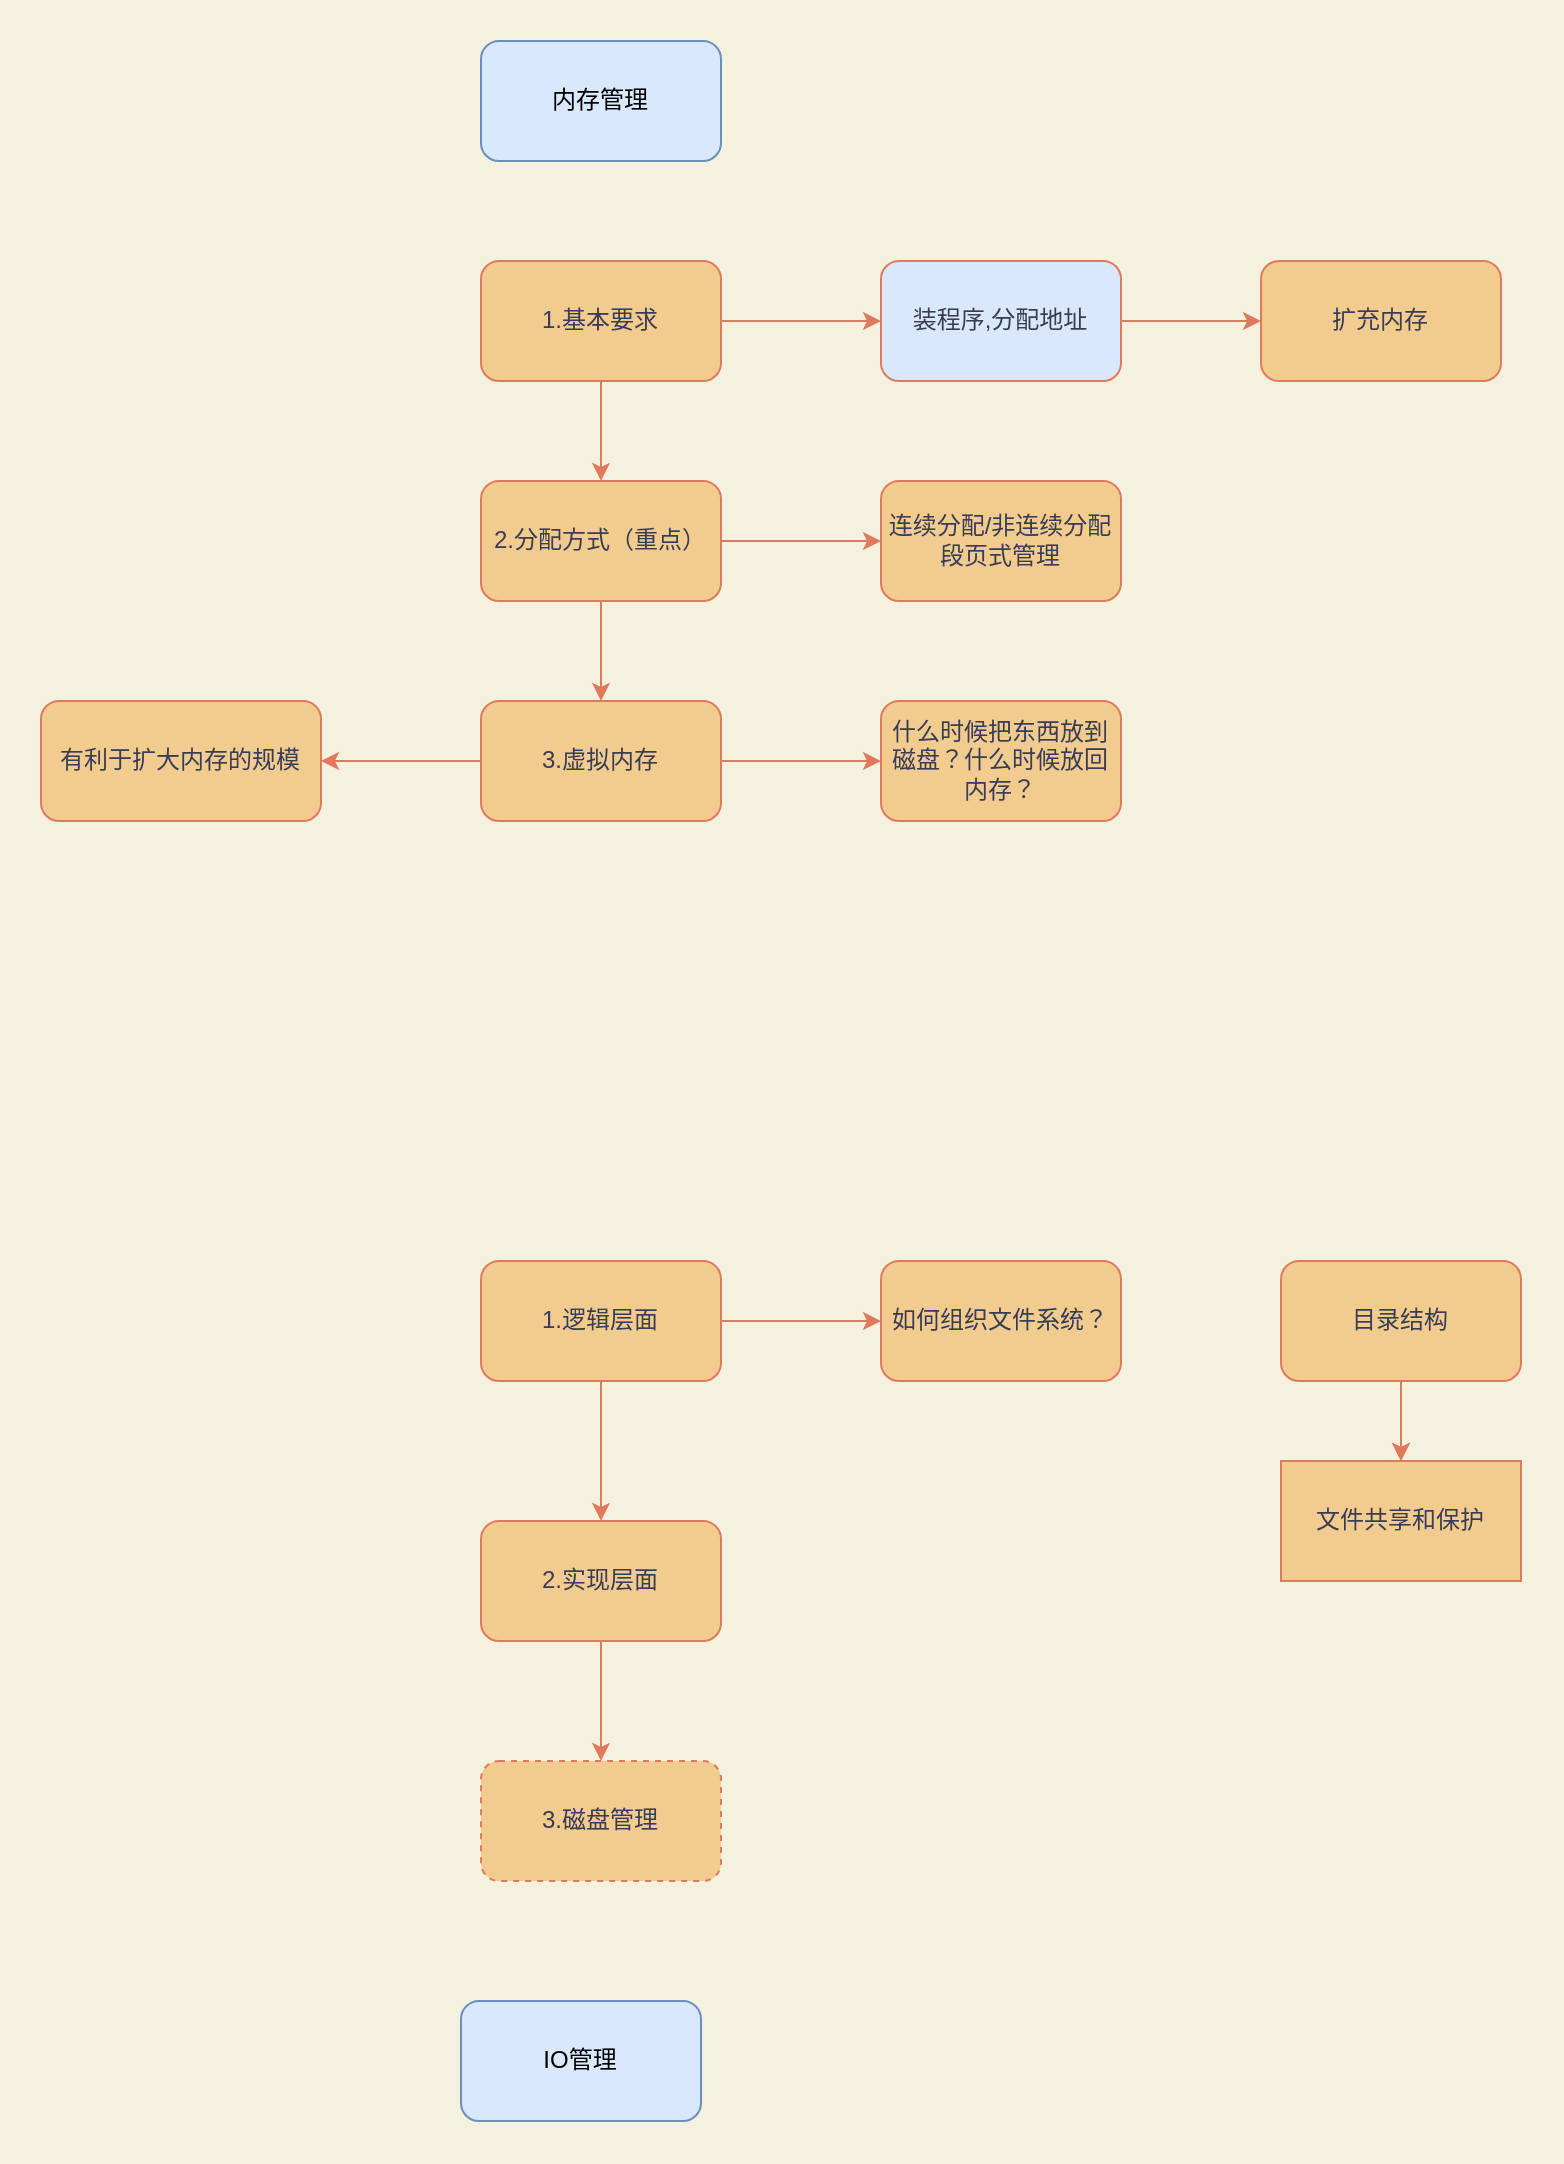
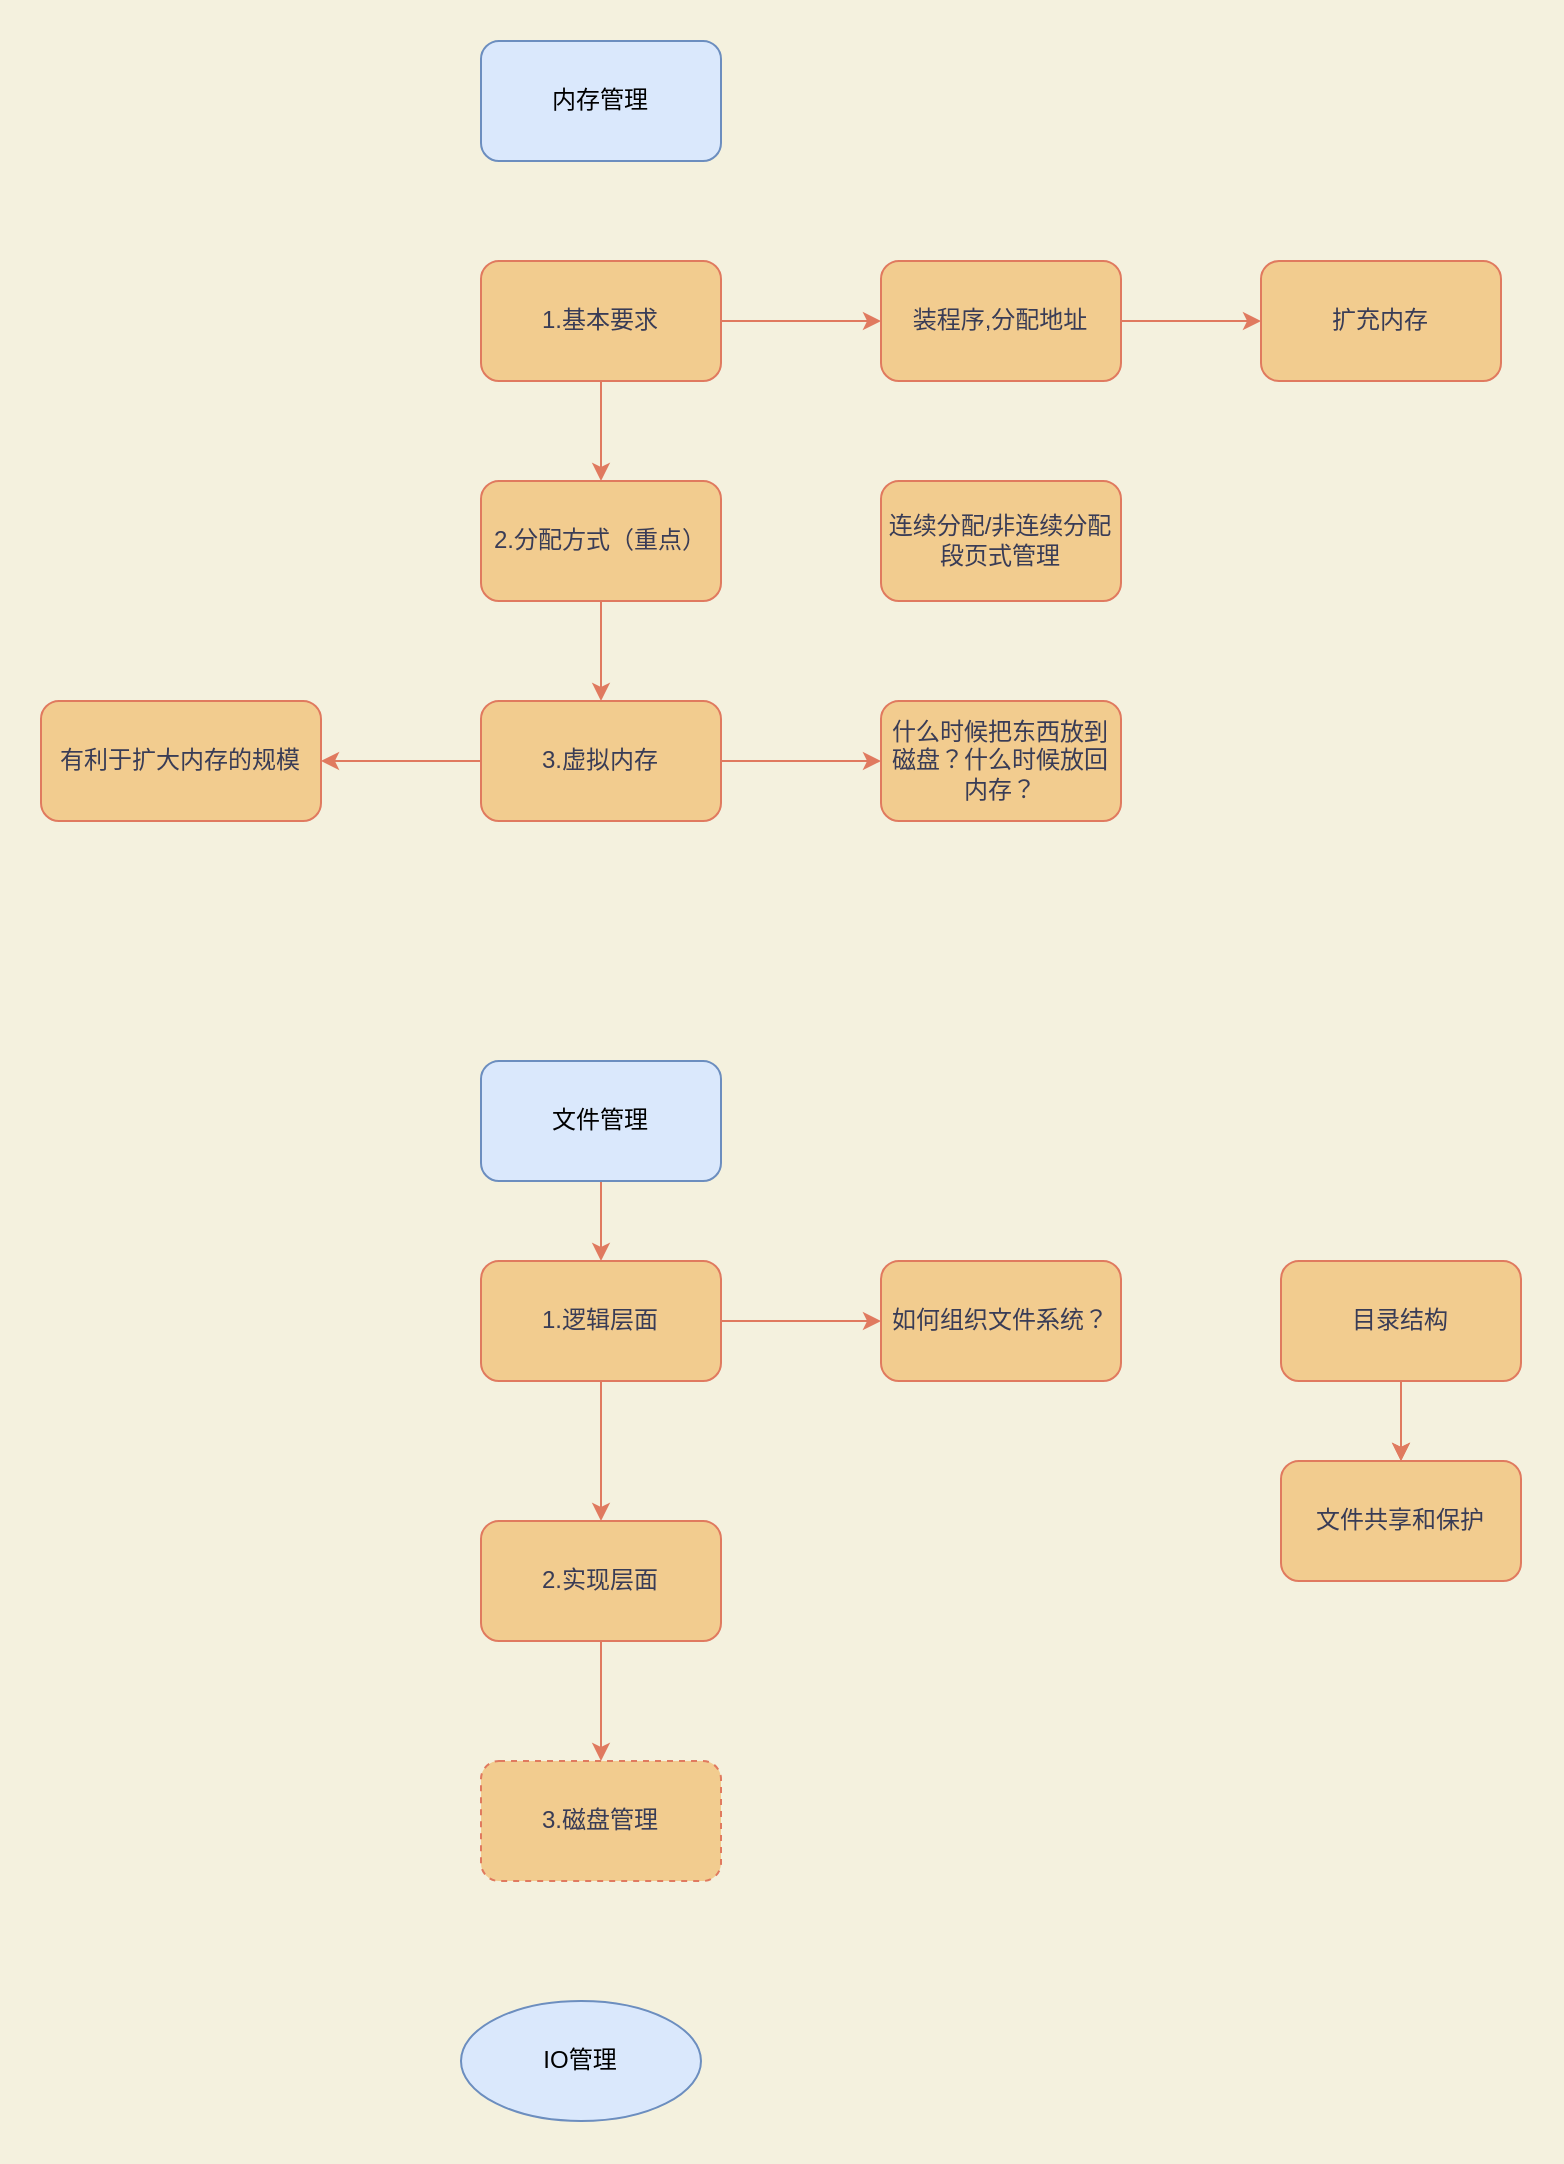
- <mxCell id="7" value="装程序,分配地址" style="rounded=1;whiteSpace=wrap;html=1;sketch=0;strokeColor=#E07A5F;fillColor=#dae8fc;fontColor=#393C56;" parent="1" vertex="1"><mxGeometry x="440" y="130" width="120" height="60" as="geometry" /></mxCell>
+ <mxCell id="7" value="装程序,分配地址" style="rounded=1;whiteSpace=wrap;html=1;sketch=0;strokeColor=#E07A5F;fillColor=#F2CC8F;fontColor=#393C56;" parent="1" vertex="1"><mxGeometry x="440" y="130" width="120" height="60" as="geometry" /></mxCell>
- <mxCell id="9" value="" style="edgeStyle=orthogonalEdgeStyle;curved=0;rounded=1;sketch=0;orthogonalLoop=1;jettySize=auto;html=1;strokeColor=#E07A5F;fillColor=#F2CC8F;fontColor=#393C56;" parent="1" source="11" target="12" edge="1"><mxGeometry relative="1" as="geometry" /></mxCell>
+ <mxCell id="19" value="文件管理" style="rounded=1;whiteSpace=wrap;html=1;sketch=0;strokeColor=#6c8ebf;fillColor=#dae8fc;" parent="1" vertex="1"><mxGeometry x="240" y="530" width="120" height="60" as="geometry" /></mxCell>
+ <mxCell id="18" value="" style="edgeStyle=orthogonalEdgeStyle;curved=0;rounded=1;sketch=0;orthogonalLoop=1;jettySize=auto;html=1;strokeColor=#E07A5F;fillColor=#F2CC8F;fontColor=#393C56;entryX=0.5;entryY=0;entryDx=0;entryDy=0;" parent="1" source="19" target="22" edge="1"><mxGeometry relative="1" as="geometry"><mxPoint x="440" y="550" as="targetPoint" /></mxGeometry></mxCell>
- <mxCell id="27" value="文件共享和保护" style="whiteSpace=wrap;html=1;fontColor=#393C56;strokeColor=#E07A5F;fillColor=#F2CC8F;sketch=0;rounded=0;" parent="1" vertex="1"><mxGeometry x="640" y="730" width="120" height="60" as="geometry" /></mxCell>
+ <mxCell id="27" value="文件共享和保护" style="whiteSpace=wrap;html=1;rounded=1;fontColor=#393C56;strokeColor=#E07A5F;fillColor=#F2CC8F;sketch=0;" parent="1" vertex="1"><mxGeometry x="640" y="730" width="120" height="60" as="geometry" /></mxCell>
- <mxCell id="31" value="IO管理" style="rounded=1;whiteSpace=wrap;html=1;sketch=0;strokeColor=#6c8ebf;fillColor=#dae8fc;" parent="1" vertex="1"><mxGeometry x="230" y="1000" width="120" height="60" as="geometry" /></mxCell>
+ <mxCell id="31" value="IO管理" style="ellipse;whiteSpace=wrap;html=1;sketch=0;strokeColor=#6c8ebf;fillColor=#dae8fc;" parent="1" vertex="1"><mxGeometry x="230" y="1000" width="120" height="60" as="geometry" /></mxCell>
